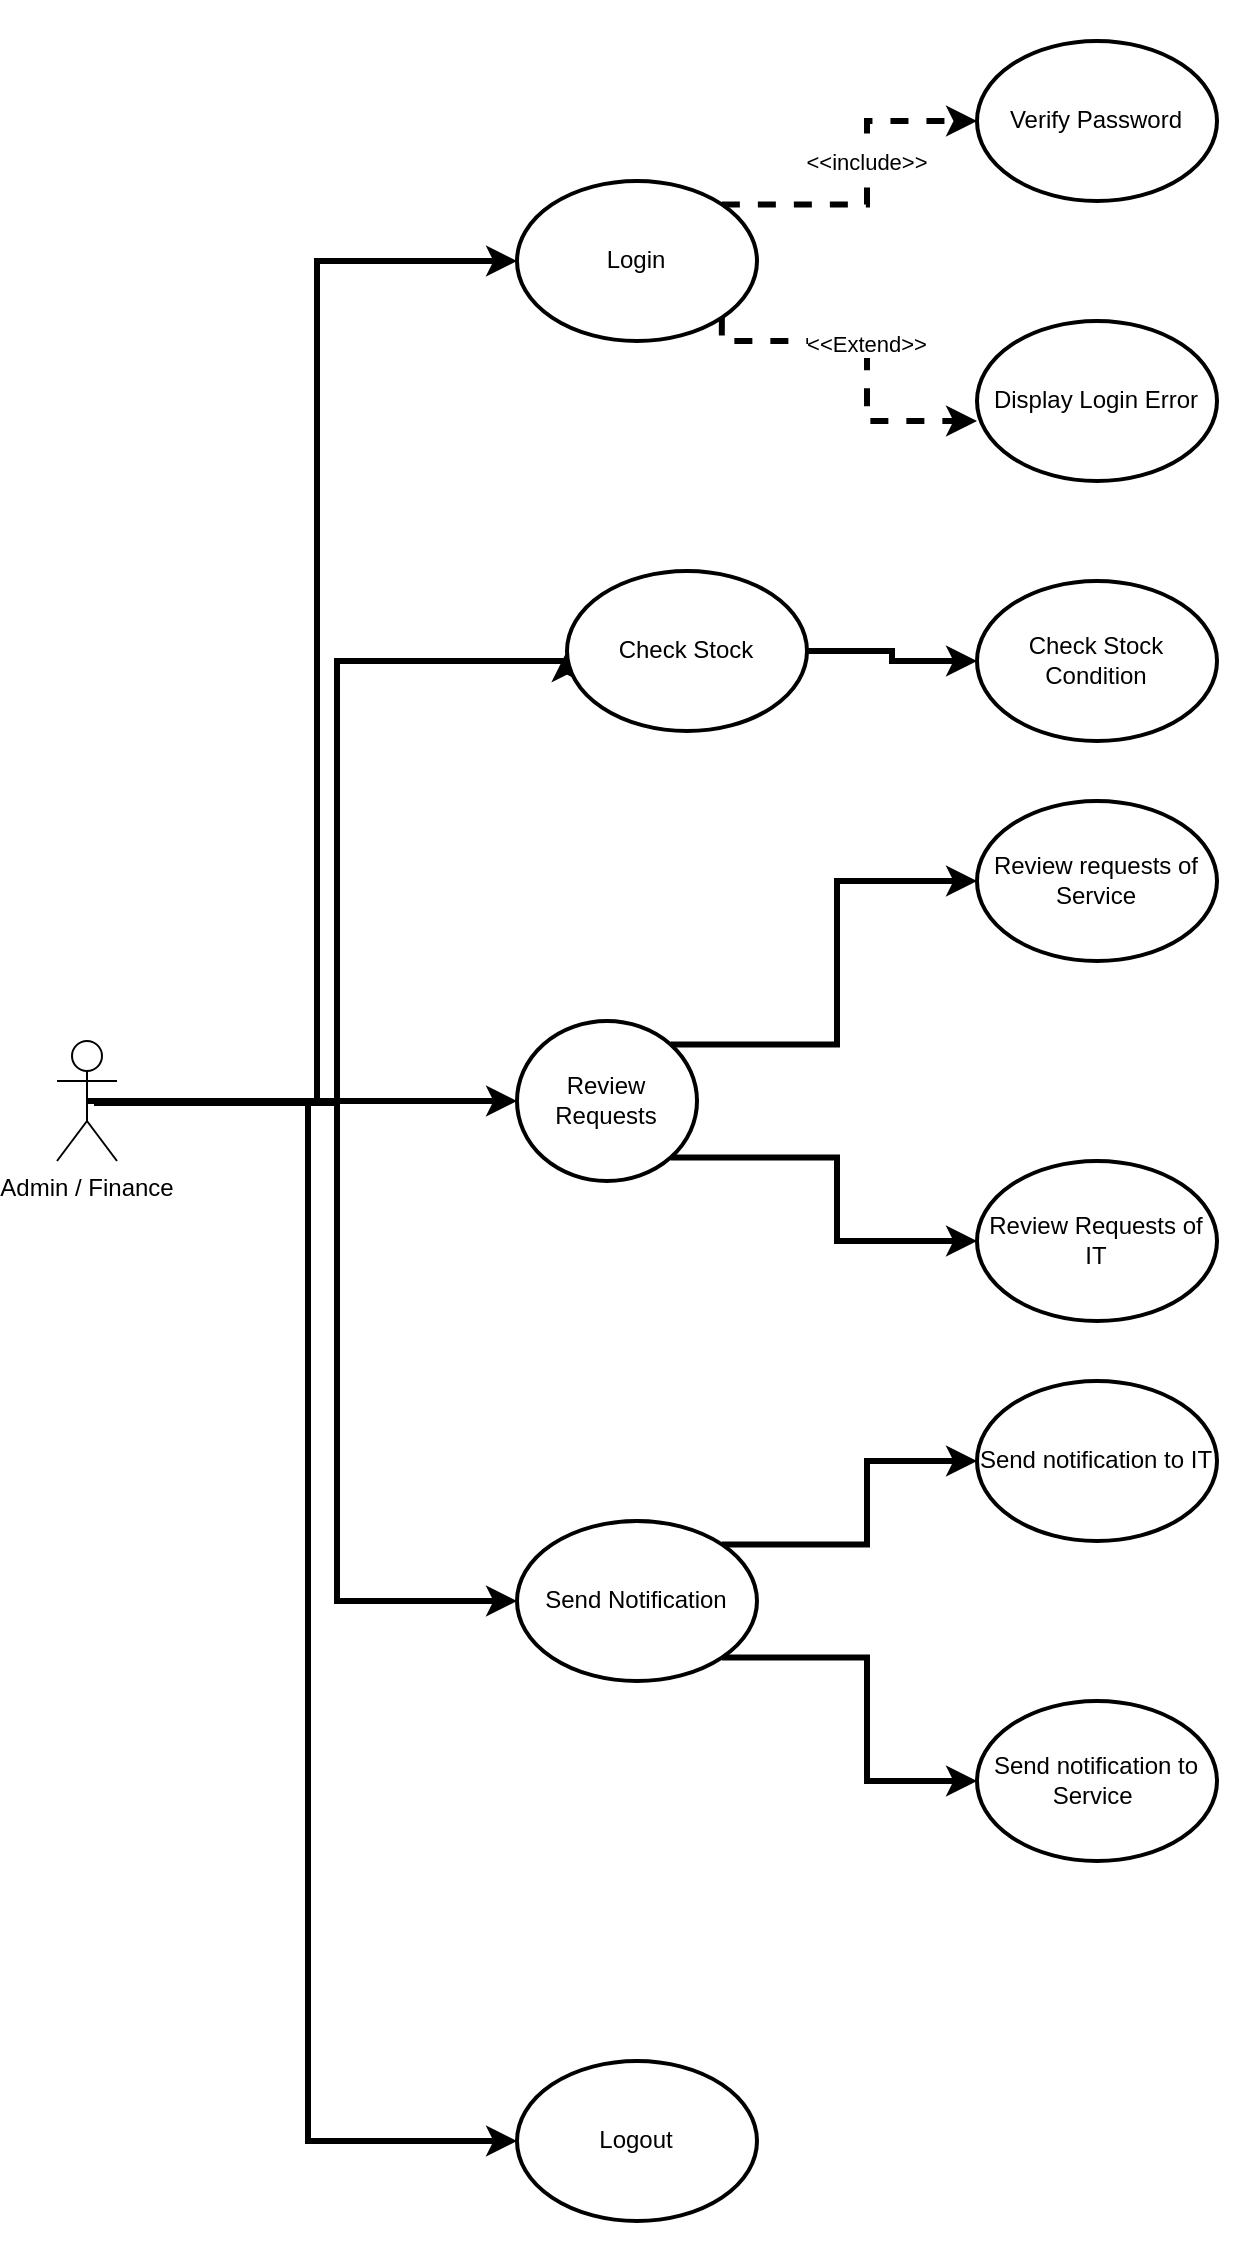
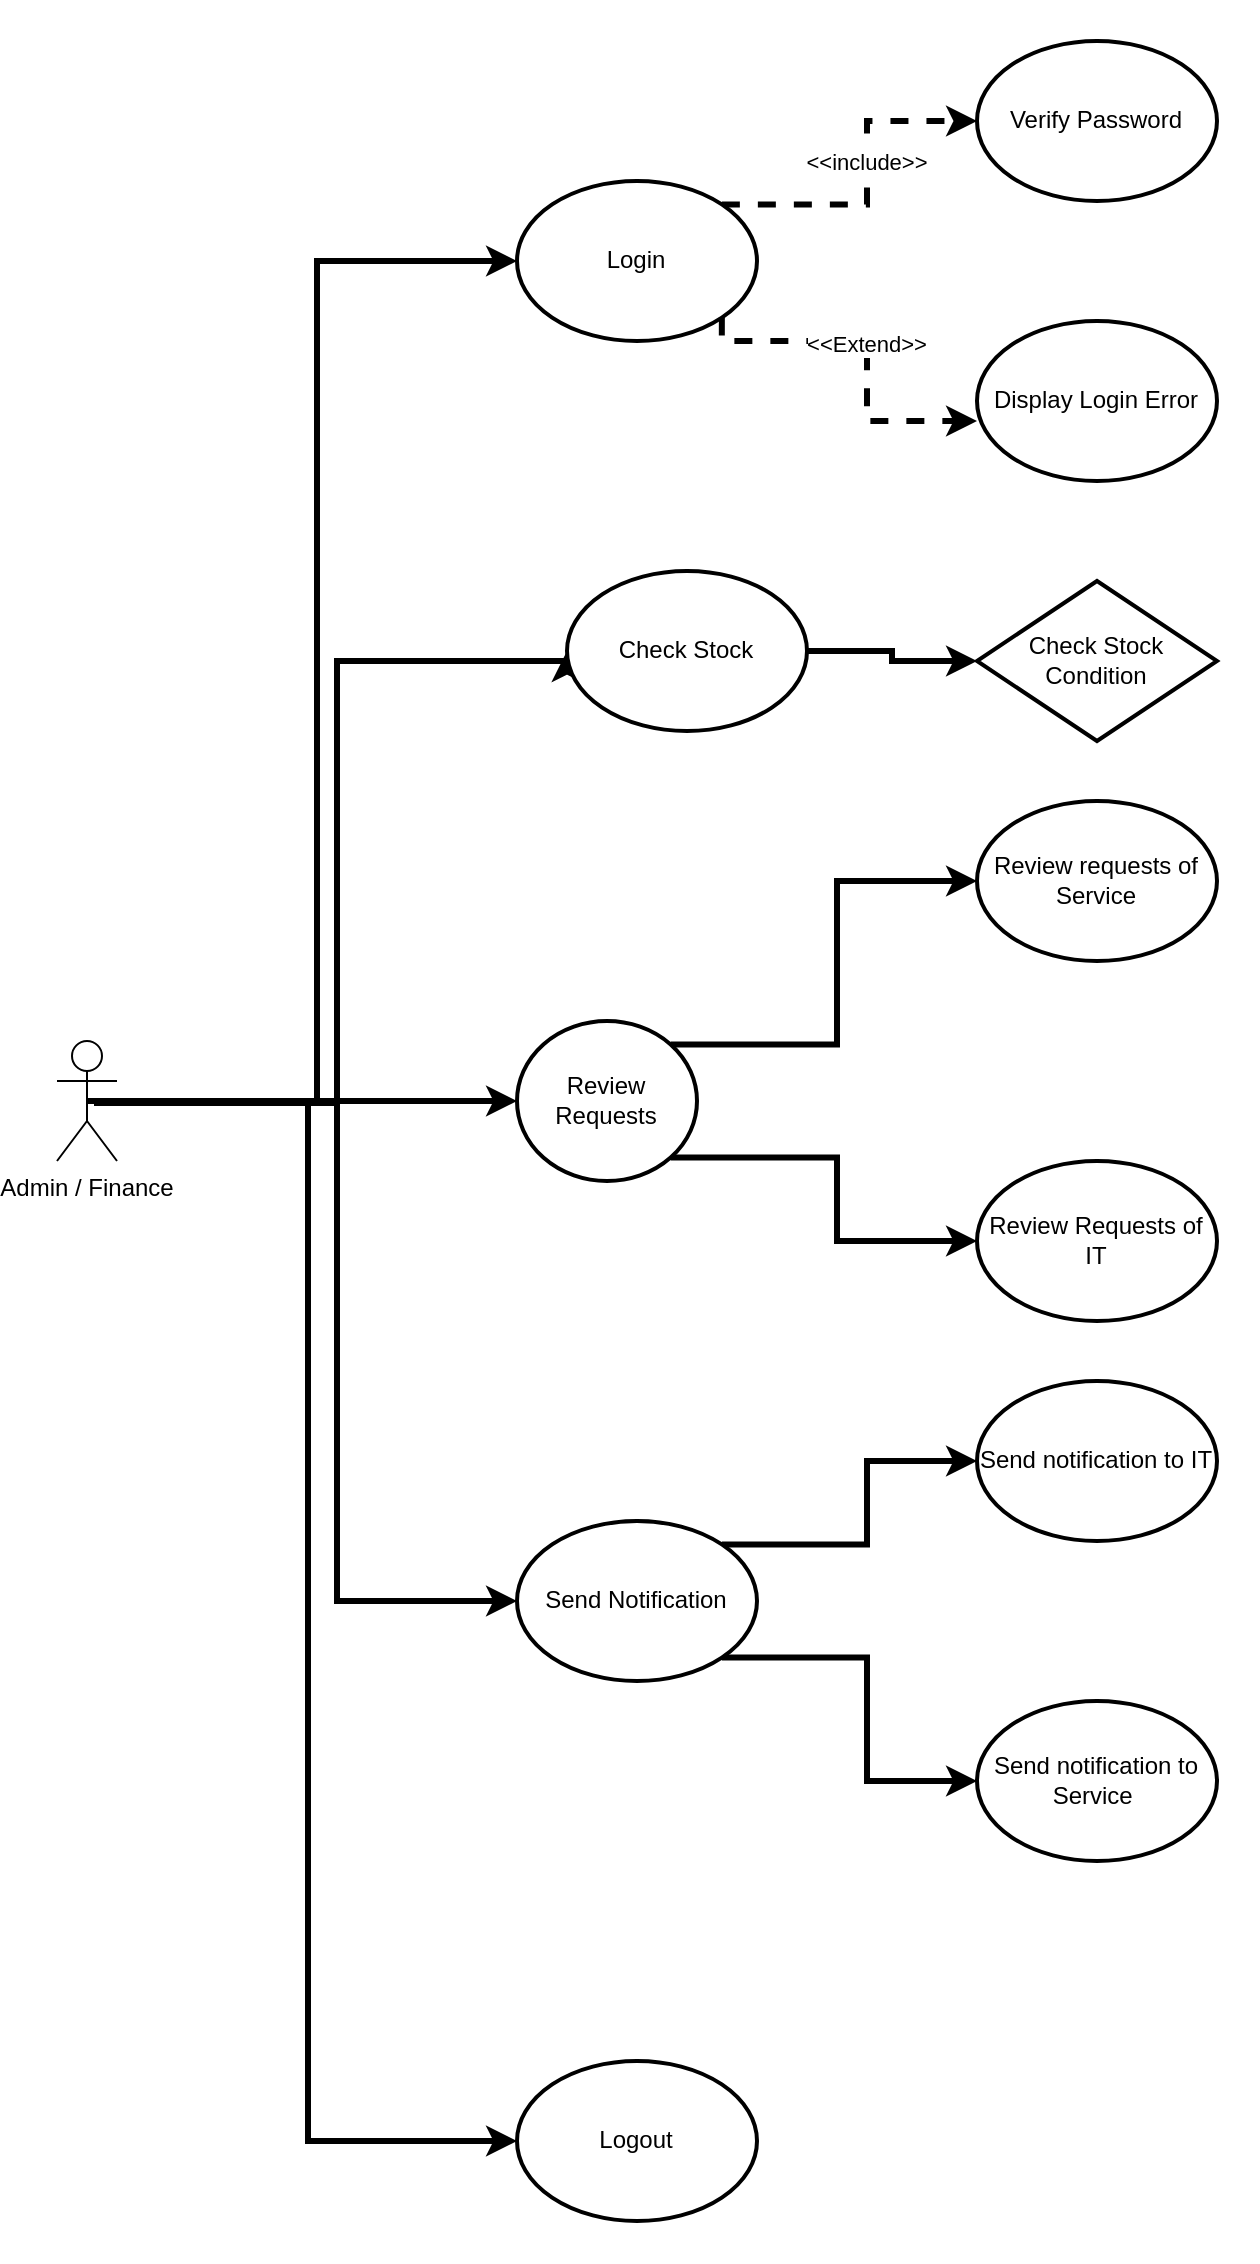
- <mxCell id="13" value="Check Stock Condition" style="ellipse;whiteSpace=wrap;html=1;strokeWidth=2;" parent="1" vertex="1"><mxGeometry x="480" y="290" width="120" height="80" as="geometry" /></mxCell>
+ <mxCell id="13" value="Check Stock Condition" style="rhombus;whiteSpace=wrap;html=1;strokeWidth=2;" parent="1" vertex="1"><mxGeometry x="480" y="290" width="120" height="80" as="geometry" /></mxCell>
